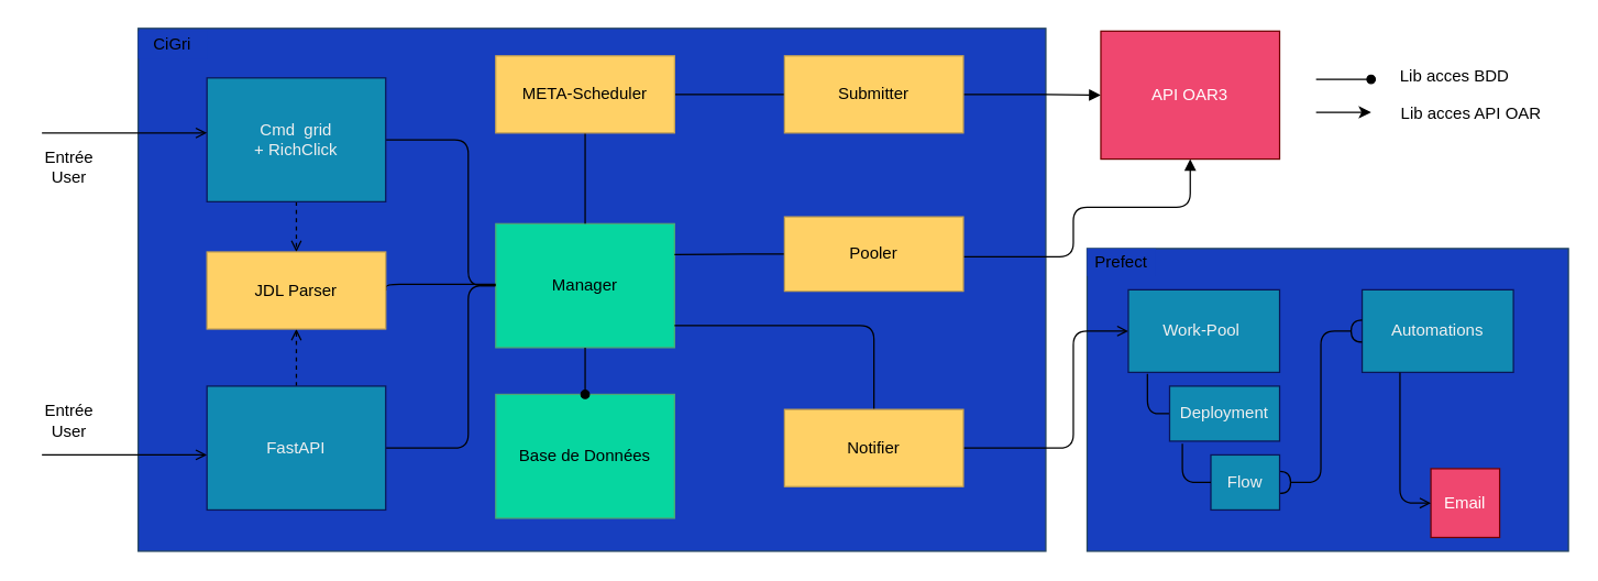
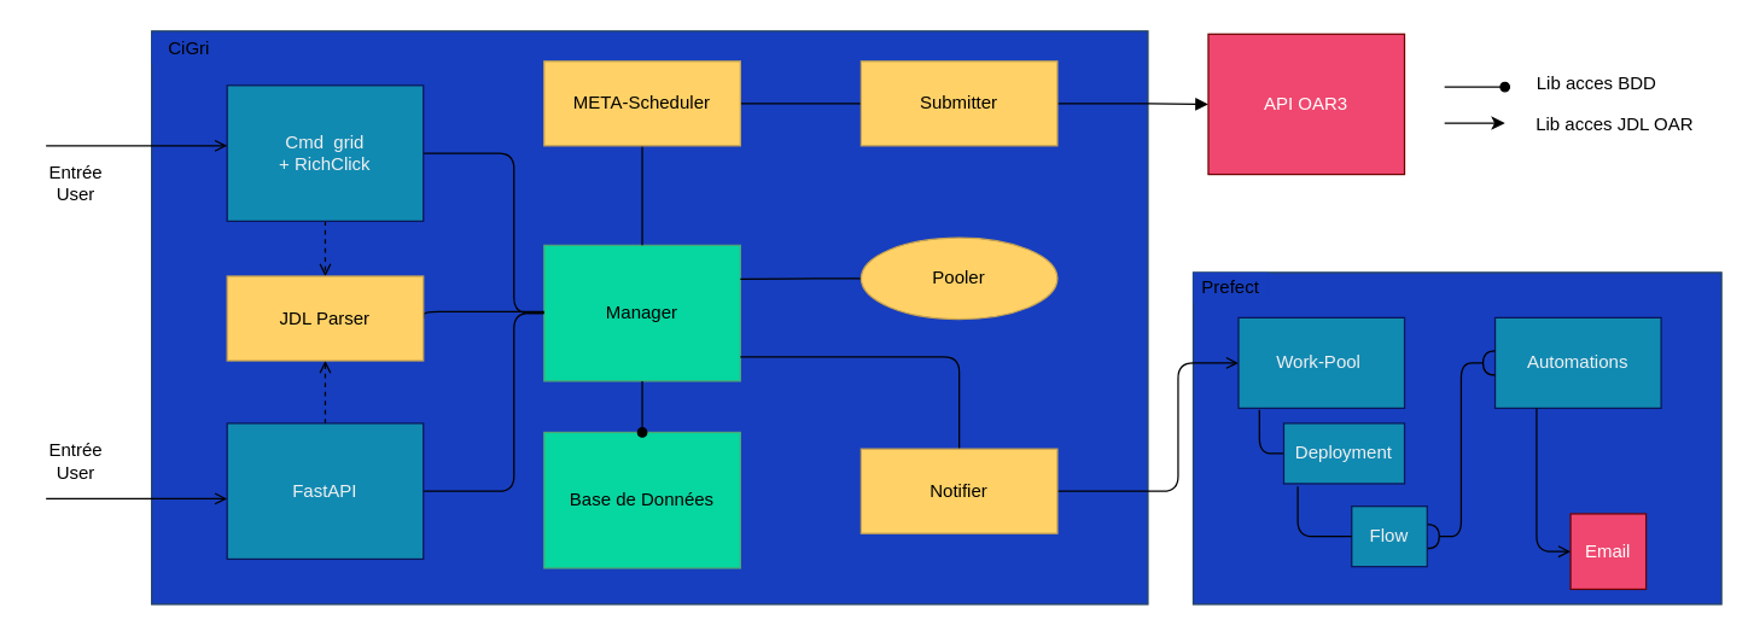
- <mxCell id="42" value="Lib acces API OAR" style="text;html=1;align=center;verticalAlign=middle;resizable=0;points=[];autosize=1;strokeColor=none;fillColor=none;" parent="1" vertex="1"><mxGeometry x="1003.5" y="67" width="130" height="30" as="geometry" /></mxCell>
+ <mxCell id="42" value="Lib acces JDL OAR" style="text;html=1;align=center;verticalAlign=middle;resizable=0;points=[];autosize=1;strokeColor=none;fillColor=none;" parent="1" vertex="1"><mxGeometry x="1003.5" y="67" width="130" height="30" as="geometry" /></mxCell>
- <mxCell id="24" style="edgeStyle=orthogonalEdgeStyle;html=1;entryX=0.5;entryY=1;entryDx=0;entryDy=0;fontColor=#FFFFFF;endArrow=block;endFill=1;" parent="1" source="25" target="30" edge="1"><mxGeometry relative="1" as="geometry"><Array as="points"><mxPoint x="780" y="186" /><mxPoint x="780" y="150" /><mxPoint x="865" y="150" /></Array></mxGeometry></mxCell>
- <mxCell id="25" value="Pooler" style="whiteSpace=wrap;html=1;fillColor=#FFD166;strokeColor=#C7A350;fontColor=#000000;" parent="1" vertex="1"><mxGeometry x="570" y="157" width="130" height="54" as="geometry" /></mxCell>
+ <mxCell id="25" value="Pooler" style="ellipse;whiteSpace=wrap;html=1;fillColor=#FFD166;strokeColor=#C7A350;fontColor=#000000;" parent="1" vertex="1"><mxGeometry x="570" y="157" width="130" height="54" as="geometry" /></mxCell>
- <mxCell id="36" value="&lt;font color=&quot;#f0f0f0&quot;&gt;Flow&lt;/font&gt;" style="rounded=0;whiteSpace=wrap;html=1;fillColor=#118AB2;fontColor=#ffffff;strokeColor=#0A1657;" parent="1" vertex="1"><mxGeometry x="880" y="330" width="50" height="40" as="geometry" /></mxCell>
+ <mxCell id="36" value="&lt;font color=&quot;#f0f0f0&quot;&gt;Flow&lt;/font&gt;" style="rounded=0;whiteSpace=wrap;html=1;fillColor=#118AB2;fontColor=#ffffff;strokeColor=#0A1657;" parent="1" vertex="1"><mxGeometry x="895" y="335" width="50" height="40" as="geometry" /></mxCell>
